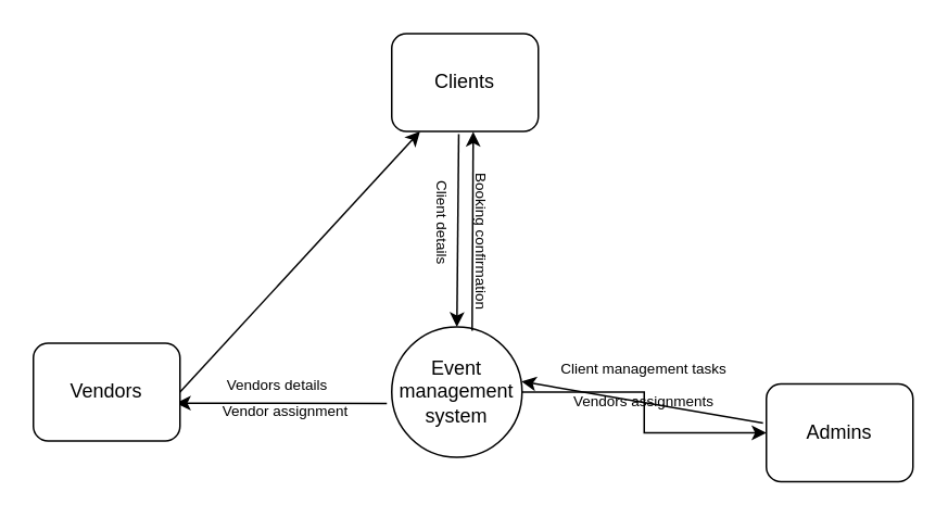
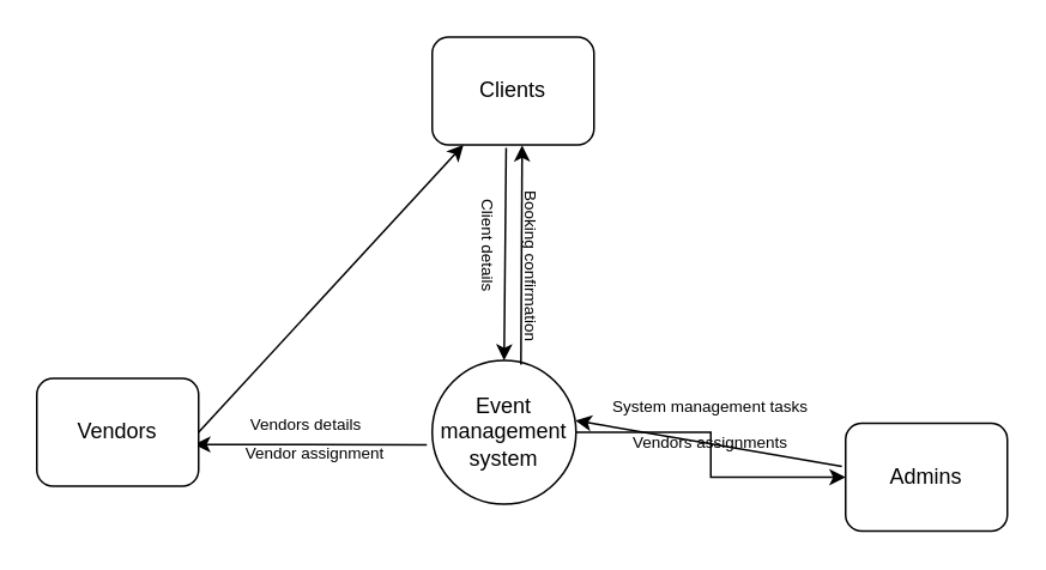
- <mxCell id="16" value="&lt;font style=&quot;font-size: 9px;&quot;&gt;Client management tasks&lt;/font&gt;" style="text;html=1;align=center;verticalAlign=middle;whiteSpace=wrap;rounded=0;" vertex="1" parent="1"><mxGeometry x="330" y="220" width="130" height="10" as="geometry" /></mxCell>
+ <mxCell id="16" value="&lt;font style=&quot;font-size: 9px;&quot;&gt;System management tasks&lt;/font&gt;" style="text;html=1;align=center;verticalAlign=middle;whiteSpace=wrap;rounded=0;" vertex="1" parent="1"><mxGeometry x="330" y="220" width="130" height="10" as="geometry" /></mxCell>
